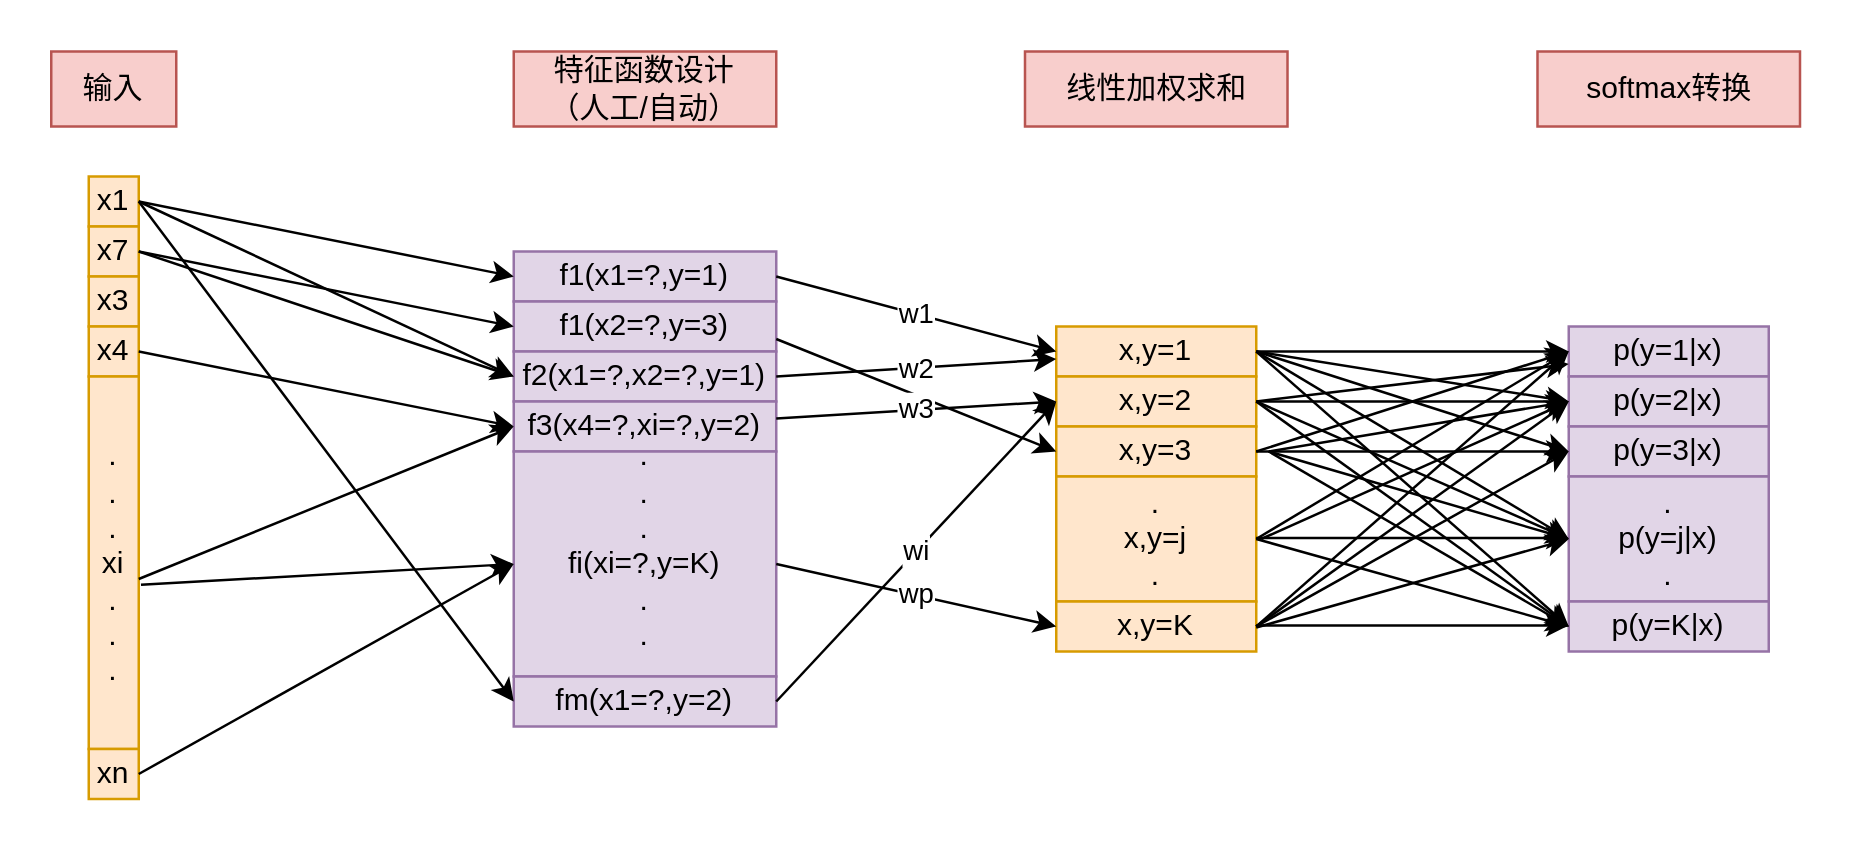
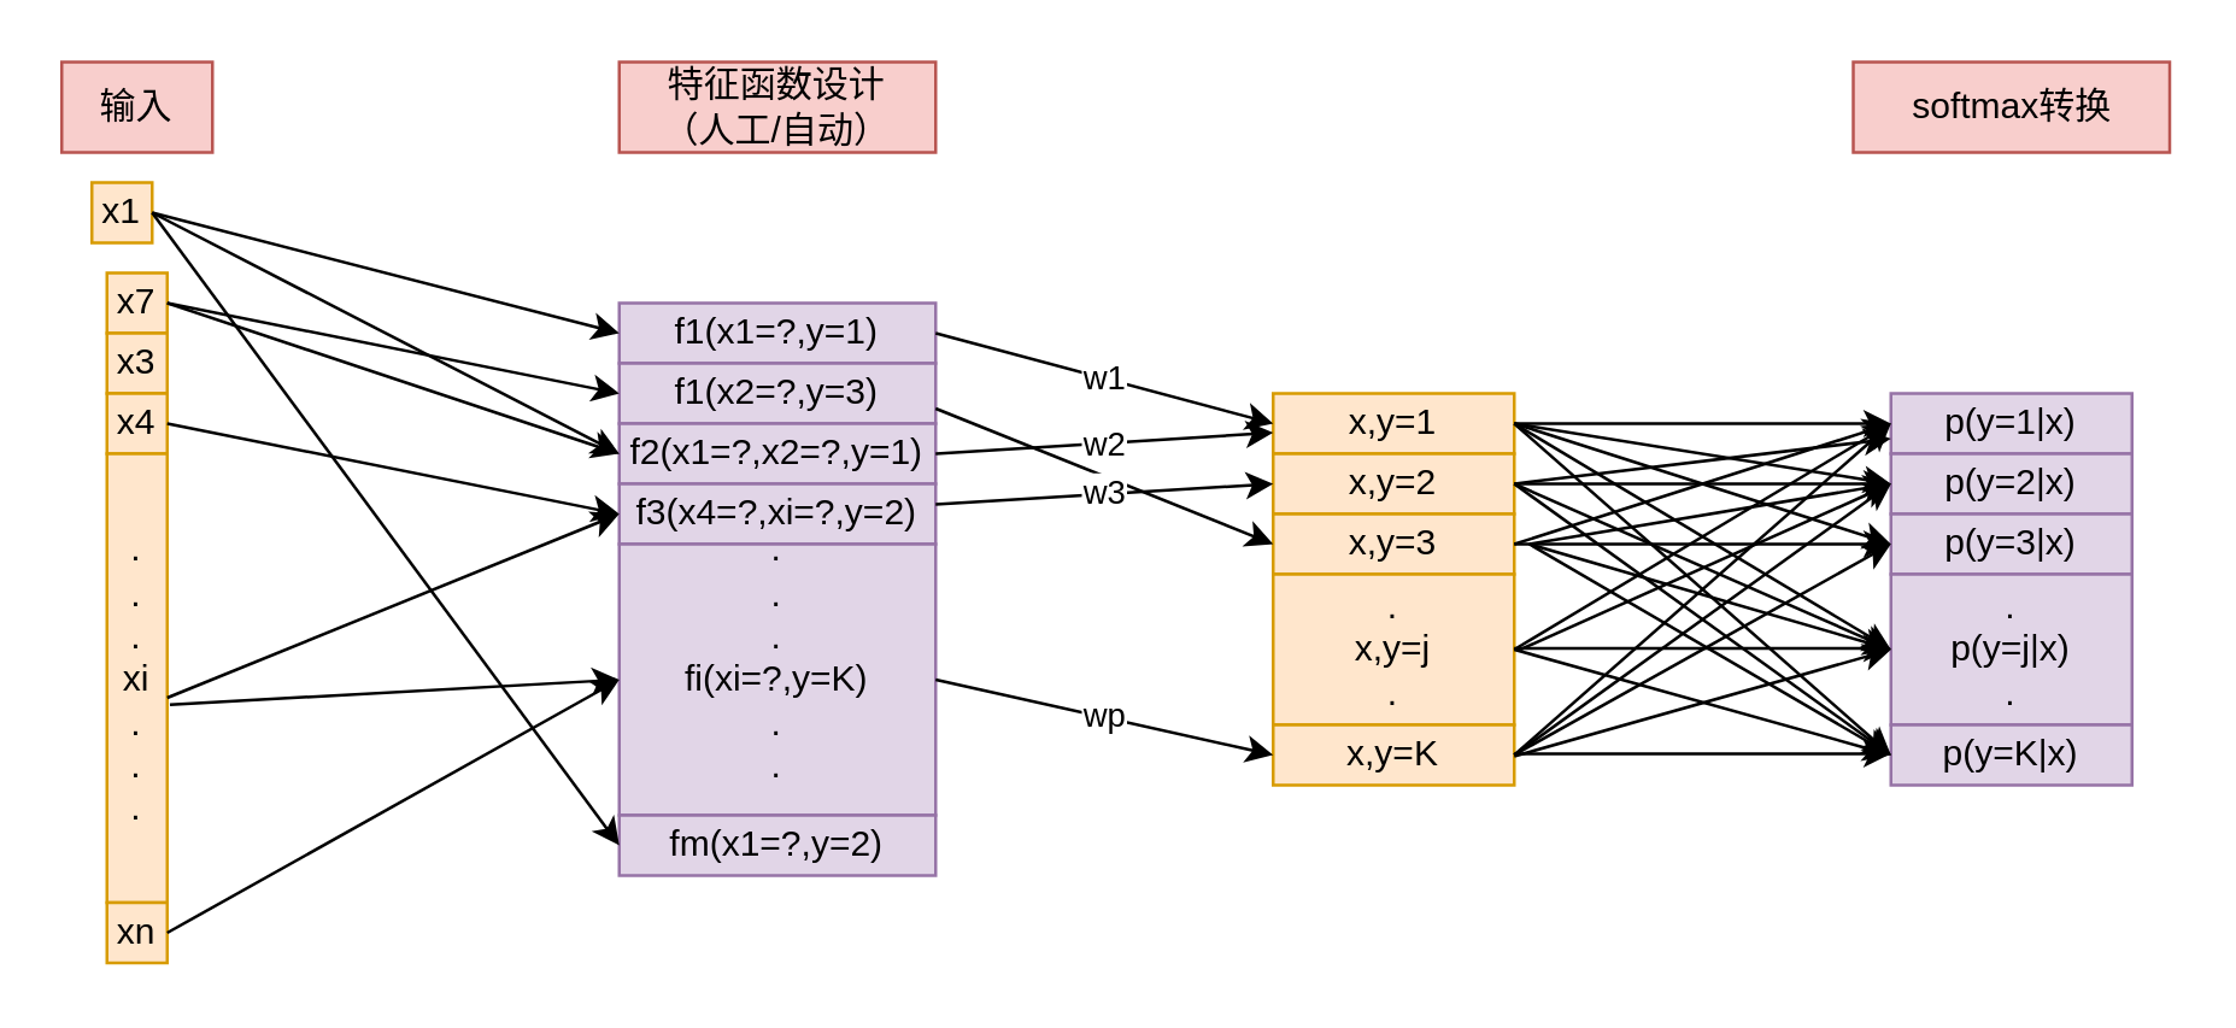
- <mxCell id="21" value="线性加权求和" style="rounded=0;whiteSpace=wrap;html=1;fillColor=#f8cecc;strokeColor=#b85450;" parent="1" vertex="1"><mxGeometry x="409.5" y="20" width="105" height="30" as="geometry" /></mxCell>
- <mxCell id="2" value="x1" style="rounded=0;whiteSpace=wrap;html=1;fillColor=#ffe6cc;strokeColor=#d79b00;" parent="1" vertex="1"><mxGeometry x="35" y="70" width="20" height="20" as="geometry" /></mxCell>
+ <mxCell id="2" value="x1" style="rounded=0;whiteSpace=wrap;html=1;fillColor=#ffe6cc;strokeColor=#d79b00;" parent="1" vertex="1"><mxGeometry x="30" y="60" width="20" height="20" as="geometry" /></mxCell>
- <mxCell id="39" value="wi" style="endArrow=classic;html=1;exitX=1;exitY=0.5;exitDx=0;exitDy=0;entryX=0;entryY=0.5;entryDx=0;entryDy=0;" parent="1" source="13" target="17" edge="1"><mxGeometry width="50" height="50" relative="1" as="geometry"><mxPoint x="335" y="160" as="sourcePoint" /><mxPoint x="400" y="160" as="targetPoint" /></mxGeometry></mxCell>
